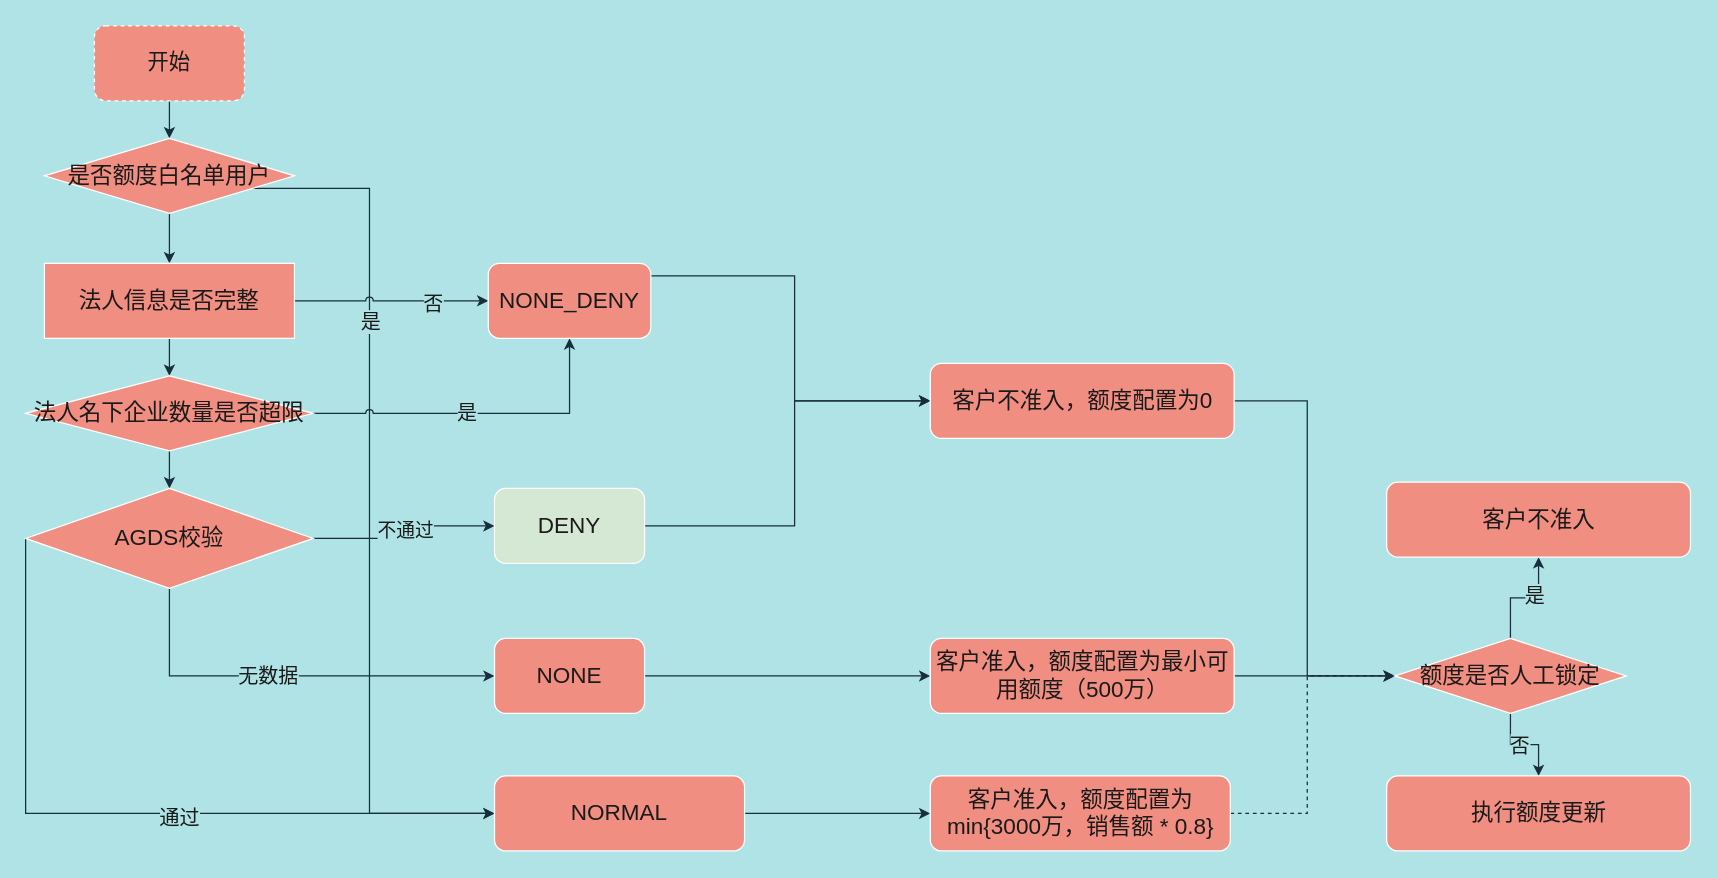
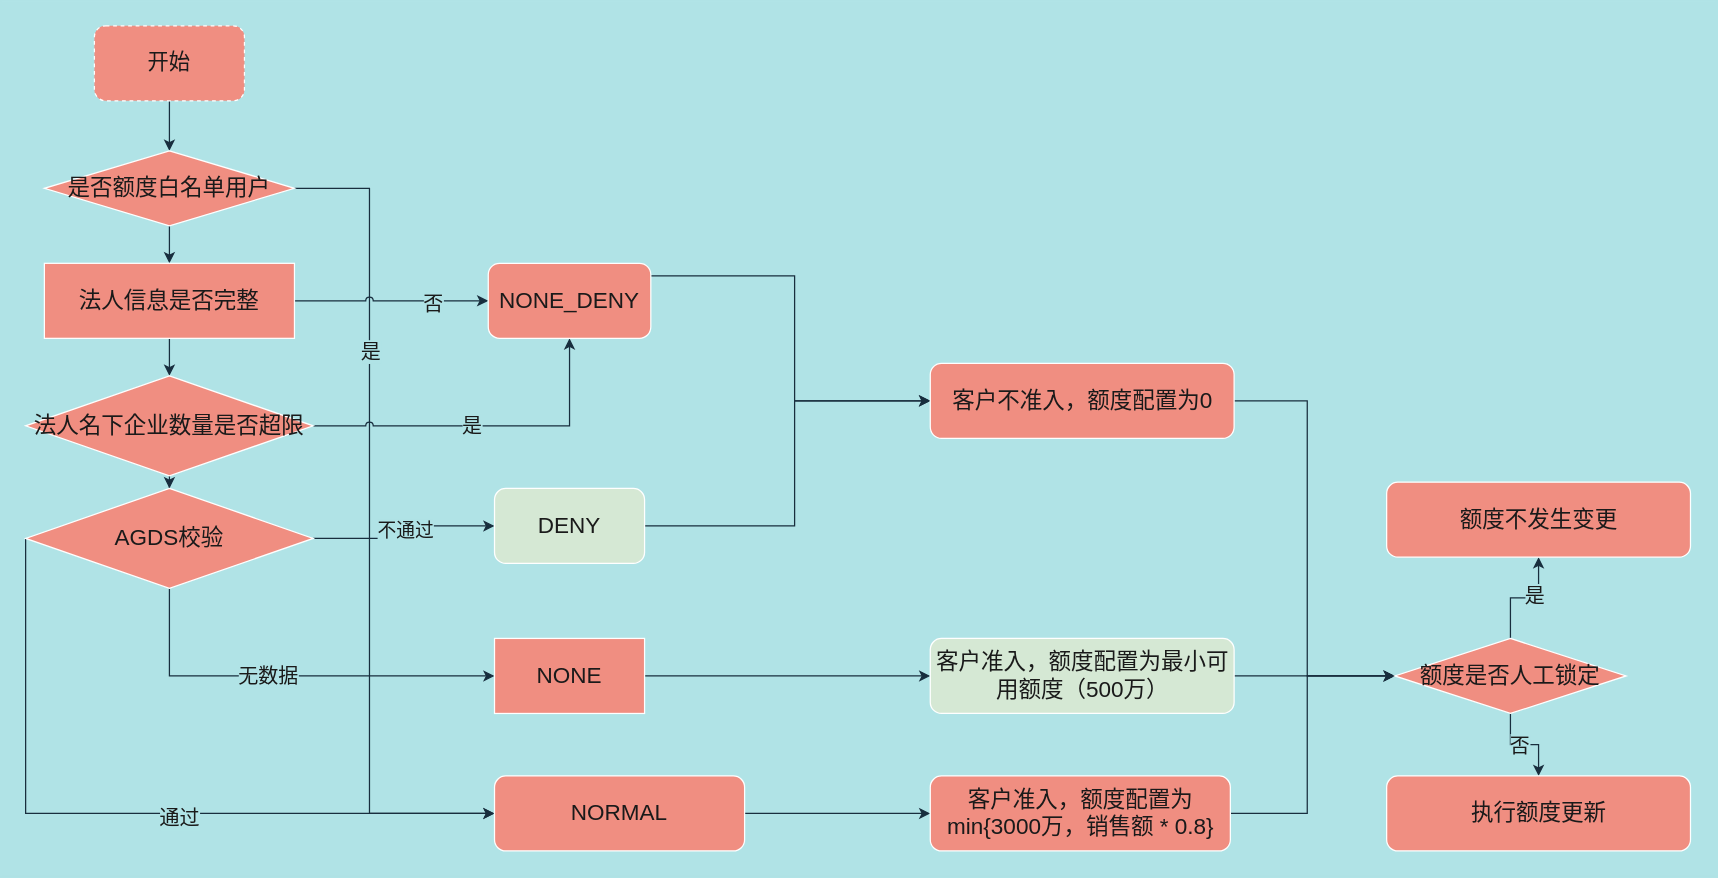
- <mxCell id="7" value="&lt;font style=&quot;font-size: 18px&quot;&gt;是否额度白名单用户&lt;/font&gt;" style="rhombus;whiteSpace=wrap;html=1;fillColor=#F08E81;strokeColor=#FFFFFF;fontColor=#1A1A1A;" vertex="1" parent="1"><mxGeometry x="35" y="110" width="200" height="60" as="geometry" /></mxCell>
+ <mxCell id="7" value="&lt;font style=&quot;font-size: 18px&quot;&gt;是否额度白名单用户&lt;/font&gt;" style="rhombus;whiteSpace=wrap;html=1;fillColor=#F08E81;strokeColor=#FFFFFF;fontColor=#1A1A1A;" vertex="1" parent="1"><mxGeometry x="35" y="120" width="200" height="60" as="geometry" /></mxCell>
- <mxCell id="15" value="&lt;font style=&quot;font-size: 18px&quot;&gt;法人名下企业数量是否超限&lt;/font&gt;" style="rhombus;whiteSpace=wrap;html=1;fillColor=#F08E81;strokeColor=#FFFFFF;fontColor=#1A1A1A;" vertex="1" parent="1"><mxGeometry x="20" y="300" width="230" height="60" as="geometry" /></mxCell>
+ <mxCell id="15" value="&lt;font style=&quot;font-size: 18px&quot;&gt;法人名下企业数量是否超限&lt;/font&gt;" style="rhombus;whiteSpace=wrap;html=1;fillColor=#F08E81;strokeColor=#FFFFFF;fontColor=#1A1A1A;" vertex="1" parent="1"><mxGeometry x="20" y="300" width="230" height="80" as="geometry" /></mxCell>
- <mxCell id="43" value="&lt;span style=&quot;font-size: 18px&quot;&gt;客户不准入&lt;/span&gt;" style="rounded=1;whiteSpace=wrap;html=1;fillColor=#F08E81;strokeColor=#FFFFFF;fontColor=#1A1A1A;" vertex="1" parent="1"><mxGeometry x="1108.5" y="385" width="243" height="60" as="geometry" /></mxCell>
+ <mxCell id="43" value="&lt;span style=&quot;font-size: 18px&quot;&gt;额度不发生变更&lt;/span&gt;" style="rounded=1;whiteSpace=wrap;html=1;fillColor=#F08E81;strokeColor=#FFFFFF;fontColor=#1A1A1A;" vertex="1" parent="1"><mxGeometry x="1108.5" y="385" width="243" height="60" as="geometry" /></mxCell>
- <mxCell id="28" value="&lt;font style=&quot;font-size: 18px&quot;&gt;NONE&lt;/font&gt;" style="rounded=1;whiteSpace=wrap;html=1;fillColor=#F08E81;strokeColor=#FFFFFF;fontColor=#1A1A1A;" vertex="1" parent="1"><mxGeometry x="395" y="510" width="120" height="60" as="geometry" /></mxCell>
+ <mxCell id="28" value="&lt;font style=&quot;font-size: 18px&quot;&gt;NONE&lt;/font&gt;" style="whiteSpace=wrap;html=1;fillColor=#F08E81;strokeColor=#FFFFFF;fontColor=#1A1A1A;rounded=0;" vertex="1" parent="1"><mxGeometry x="395" y="510" width="120" height="60" as="geometry" /></mxCell>
- <mxCell id="34" value="&lt;span style=&quot;font-size: 18px&quot;&gt;客户准入，额度配置为最小可用额度（500万）&lt;/span&gt;" style="rounded=1;whiteSpace=wrap;html=1;fillColor=#F08E81;strokeColor=#FFFFFF;fontColor=#1A1A1A;" vertex="1" parent="1"><mxGeometry x="743.5" y="510" width="243" height="60" as="geometry" /></mxCell>
+ <mxCell id="34" value="&lt;span style=&quot;font-size: 18px&quot;&gt;客户准入，额度配置为最小可用额度（500万）&lt;/span&gt;" style="rounded=1;whiteSpace=wrap;html=1;fillColor=#d5e8d4;strokeColor=#FFFFFF;fontColor=#1A1A1A;" vertex="1" parent="1"><mxGeometry x="743.5" y="510" width="243" height="60" as="geometry" /></mxCell>
- <mxCell id="35" style="edgeStyle=orthogonalEdgeStyle;rounded=0;jumpStyle=arc;orthogonalLoop=1;jettySize=auto;html=1;entryX=0;entryY=0.5;entryDx=0;entryDy=0;labelBackgroundColor=#B0E3E6;strokeColor=#182E3E;fontColor=#1A1A1A;dashed=1;" edge="1" parent="1" source="36" target="41"><mxGeometry relative="1" as="geometry"><Array as="points"><mxPoint x="1045" y="650" /><mxPoint x="1045" y="540" /></Array></mxGeometry></mxCell>
+ <mxCell id="35" style="edgeStyle=orthogonalEdgeStyle;rounded=0;jumpStyle=arc;orthogonalLoop=1;jettySize=auto;html=1;entryX=0;entryY=0.5;entryDx=0;entryDy=0;labelBackgroundColor=#B0E3E6;strokeColor=#182E3E;fontColor=#1A1A1A;" edge="1" parent="1" source="36" target="41"><mxGeometry relative="1" as="geometry"><Array as="points"><mxPoint x="1045" y="650" /><mxPoint x="1045" y="540" /></Array></mxGeometry></mxCell>
